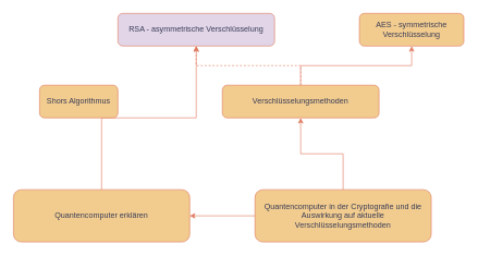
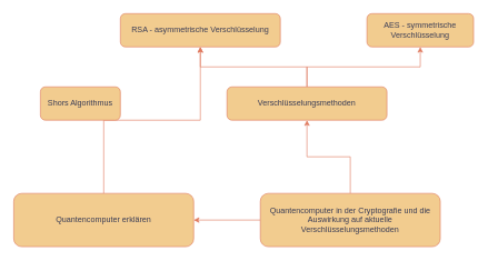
- <mxCell id="8" value="RSA - asymmetrische Verschlüsselung" style="rounded=1;whiteSpace=wrap;html=1;labelBackgroundColor=none;fillColor=#e1d5e7;strokeColor=#E07A5F;fontColor=#393C56;" vertex="1" parent="1"><mxGeometry x="180" y="20" width="240" height="50" as="geometry" /></mxCell>
+ <mxCell id="8" value="RSA - asymmetrische Verschlüsselung" style="rounded=1;whiteSpace=wrap;html=1;labelBackgroundColor=none;fillColor=#F2CC8F;strokeColor=#E07A5F;fontColor=#393C56;" vertex="1" parent="1"><mxGeometry x="180" y="20" width="240" height="50" as="geometry" /></mxCell>
- <mxCell id="5" style="edgeStyle=orthogonalEdgeStyle;rounded=0;orthogonalLoop=1;jettySize=auto;html=1;strokeColor=#E07A5F;fontColor=#393C56;fillColor=#F2CC8F;dashed=1;" edge="1" parent="1" source="7" target="8"><mxGeometry relative="1" as="geometry" /></mxCell>
+ <mxCell id="5" style="edgeStyle=orthogonalEdgeStyle;rounded=0;orthogonalLoop=1;jettySize=auto;html=1;strokeColor=#E07A5F;fontColor=#393C56;fillColor=#F2CC8F;" edge="1" parent="1" source="7" target="8"><mxGeometry relative="1" as="geometry" /></mxCell>
